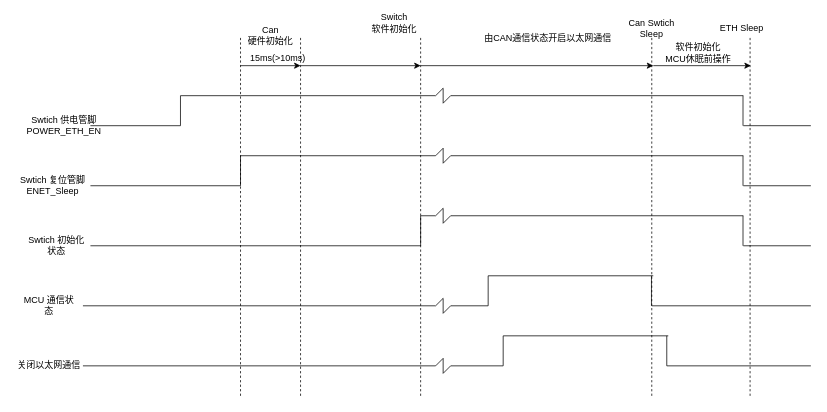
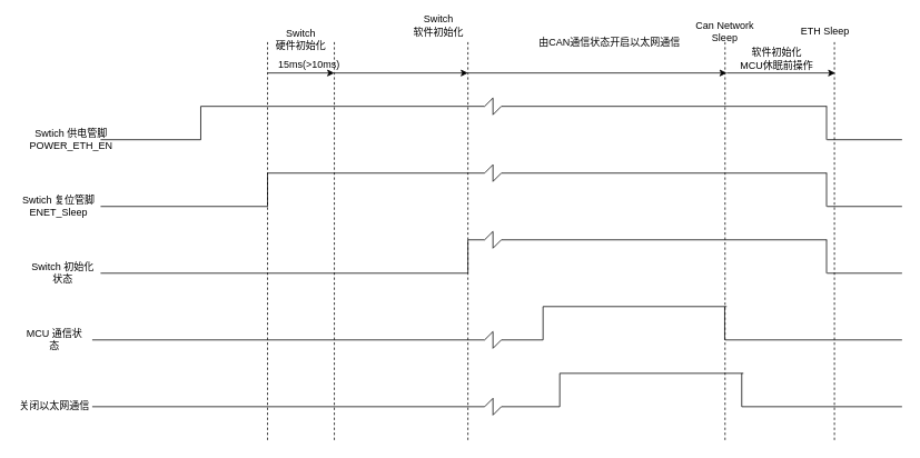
- <mxCell id="32" value="Can Swtich Sleep" style="text;html=1;strokeColor=none;fillColor=none;align=center;verticalAlign=middle;whiteSpace=wrap;rounded=0;" parent="1" vertex="1"><mxGeometry x="828" y="27" width="80" height="20" as="geometry" /></mxCell>
+ <mxCell id="32" value="Can Network Sleep" style="text;html=1;strokeColor=none;fillColor=none;align=center;verticalAlign=middle;whiteSpace=wrap;rounded=0;" parent="1" vertex="1"><mxGeometry x="828" y="27" width="80" height="20" as="geometry" /></mxCell>
- <mxCell id="13" value="Can&lt;br&gt;硬件初始化" style="text;html=1;strokeColor=none;fillColor=none;align=center;verticalAlign=middle;whiteSpace=wrap;rounded=0;" parent="1" vertex="1"><mxGeometry x="325" y="37" width="70" height="20" as="geometry" /></mxCell>
+ <mxCell id="13" value="Switch&lt;br&gt;硬件初始化" style="text;html=1;strokeColor=none;fillColor=none;align=center;verticalAlign=middle;whiteSpace=wrap;rounded=0;" parent="1" vertex="1"><mxGeometry x="325" y="37" width="70" height="20" as="geometry" /></mxCell>
- <mxCell id="23" value="Swtich 初始化状态" style="text;html=1;strokeColor=none;fillColor=none;align=center;verticalAlign=middle;whiteSpace=wrap;rounded=0;" parent="1" vertex="1"><mxGeometry x="35" y="317" width="80" height="20" as="geometry" /></mxCell>
+ <mxCell id="23" value="Switch 初始化状态" style="text;html=1;strokeColor=none;fillColor=none;align=center;verticalAlign=middle;whiteSpace=wrap;rounded=0;" parent="1" vertex="1"><mxGeometry x="35" y="317" width="80" height="20" as="geometry" /></mxCell>
